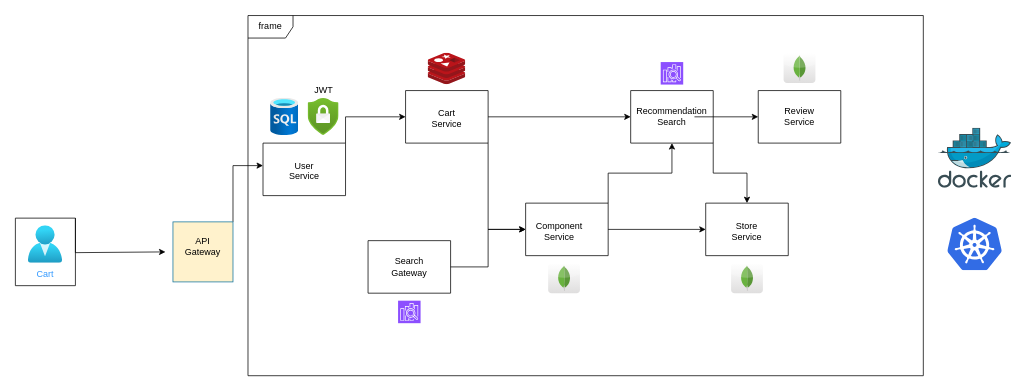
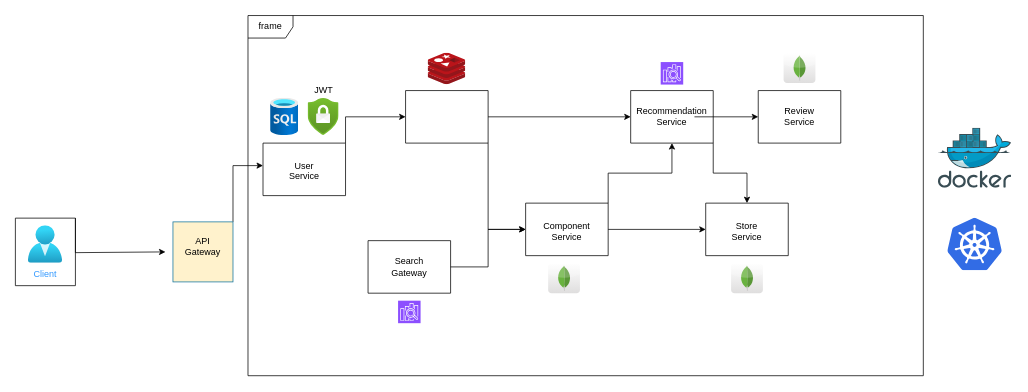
- <mxCell id="23" value="&lt;div&gt;Recommendation&lt;/div&gt;&lt;div&gt;Search&lt;br&gt;&lt;/div&gt;" style="text;strokeColor=none;align=center;fillColor=none;html=1;verticalAlign=middle;whiteSpace=wrap;rounded=0;" vertex="1" parent="22"><mxGeometry x="25" y="20" width="60" height="30" as="geometry" /></mxCell>
+ <mxCell id="23" value="&lt;div&gt;Recommendation&lt;/div&gt;&lt;div&gt;Service&lt;br&gt;&lt;/div&gt;" style="text;strokeColor=none;align=center;fillColor=none;html=1;verticalAlign=middle;whiteSpace=wrap;rounded=0;" vertex="1" parent="22"><mxGeometry x="25" y="20" width="60" height="30" as="geometry" /></mxCell>
- <mxCell id="17" value="&lt;div&gt;Cart &lt;br&gt;&lt;/div&gt;&lt;div&gt;Service&lt;/div&gt;&lt;div&gt;&lt;br&gt;&lt;/div&gt;" style="text;strokeColor=none;align=center;fillColor=none;html=1;verticalAlign=middle;whiteSpace=wrap;rounded=0;" vertex="1" parent="16"><mxGeometry x="25" y="30" width="60" height="30" as="geometry" /></mxCell>
- <mxCell id="20" value="&lt;div&gt;Component&lt;/div&gt;&lt;div&gt;Service&lt;/div&gt;&lt;div&gt;&lt;br&gt;&lt;/div&gt;" style="text;strokeColor=none;align=center;fillColor=none;html=1;verticalAlign=middle;whiteSpace=wrap;rounded=0;" vertex="1" parent="19"><mxGeometry x="15" y="30" width="60" height="30" as="geometry" /></mxCell>
+ <mxCell id="20" value="&lt;div&gt;Component&lt;/div&gt;&lt;div&gt;Service&lt;/div&gt;&lt;div&gt;&lt;br&gt;&lt;/div&gt;" style="text;strokeColor=none;align=center;fillColor=none;html=1;verticalAlign=middle;whiteSpace=wrap;rounded=0;" vertex="1" parent="19"><mxGeometry x="25" y="30" width="60" height="30" as="geometry" /></mxCell>
- <mxCell id="8" value="&lt;font data-darkreader-inline-color=&quot;&quot; style=&quot;--darkreader-inline-color: #3da8ff;&quot; color=&quot;#3399ff&quot;&gt;Cart&lt;/font&gt;" style="text;strokeColor=none;align=center;fillColor=none;html=1;verticalAlign=middle;whiteSpace=wrap;rounded=0;" vertex="1" parent="6"><mxGeometry x="10" y="60" width="60" height="30" as="geometry" /></mxCell>
+ <mxCell id="8" value="&lt;font data-darkreader-inline-color=&quot;&quot; style=&quot;--darkreader-inline-color: #3da8ff;&quot; color=&quot;#3399ff&quot;&gt;Client&lt;/font&gt;" style="text;strokeColor=none;align=center;fillColor=none;html=1;verticalAlign=middle;whiteSpace=wrap;rounded=0;" vertex="1" parent="6"><mxGeometry x="10" y="60" width="60" height="30" as="geometry" /></mxCell>
